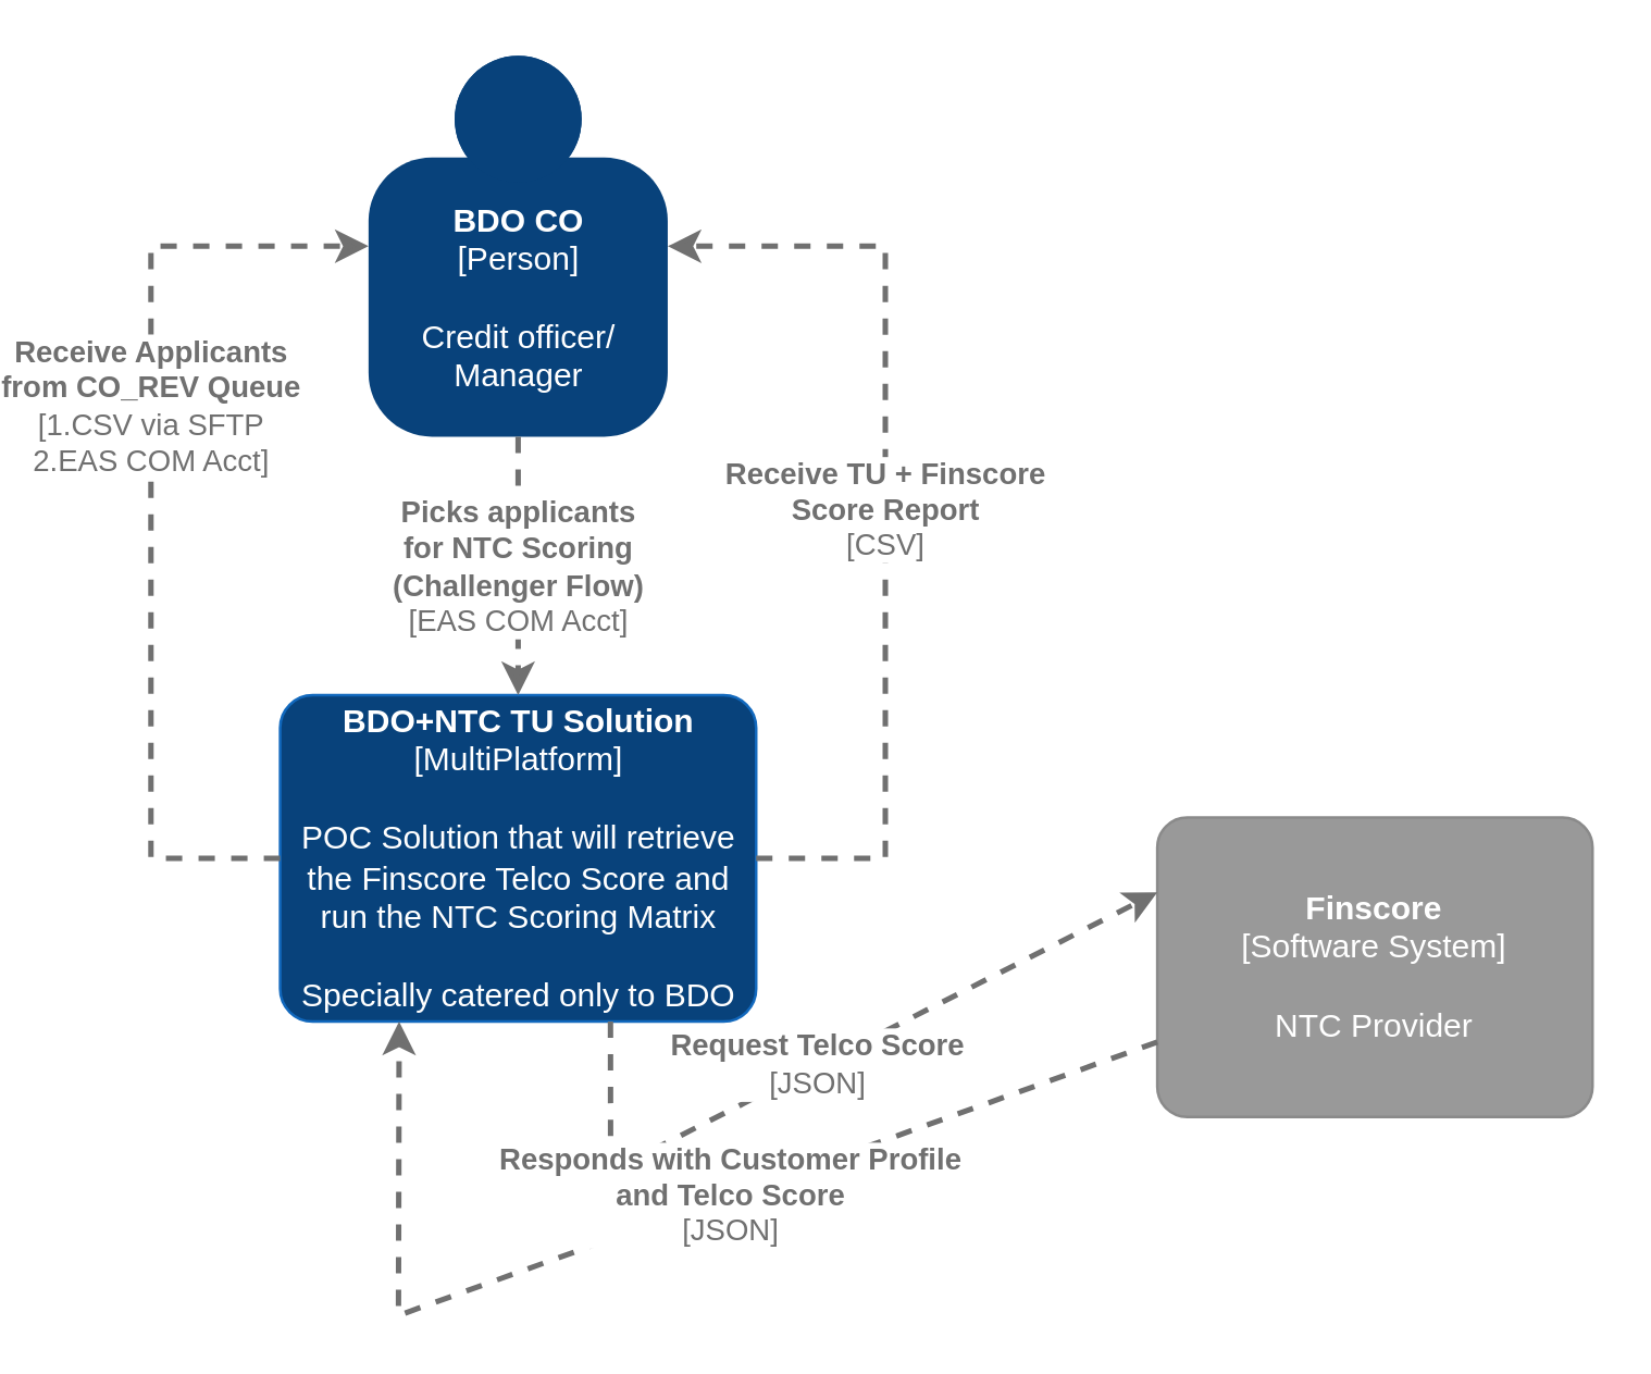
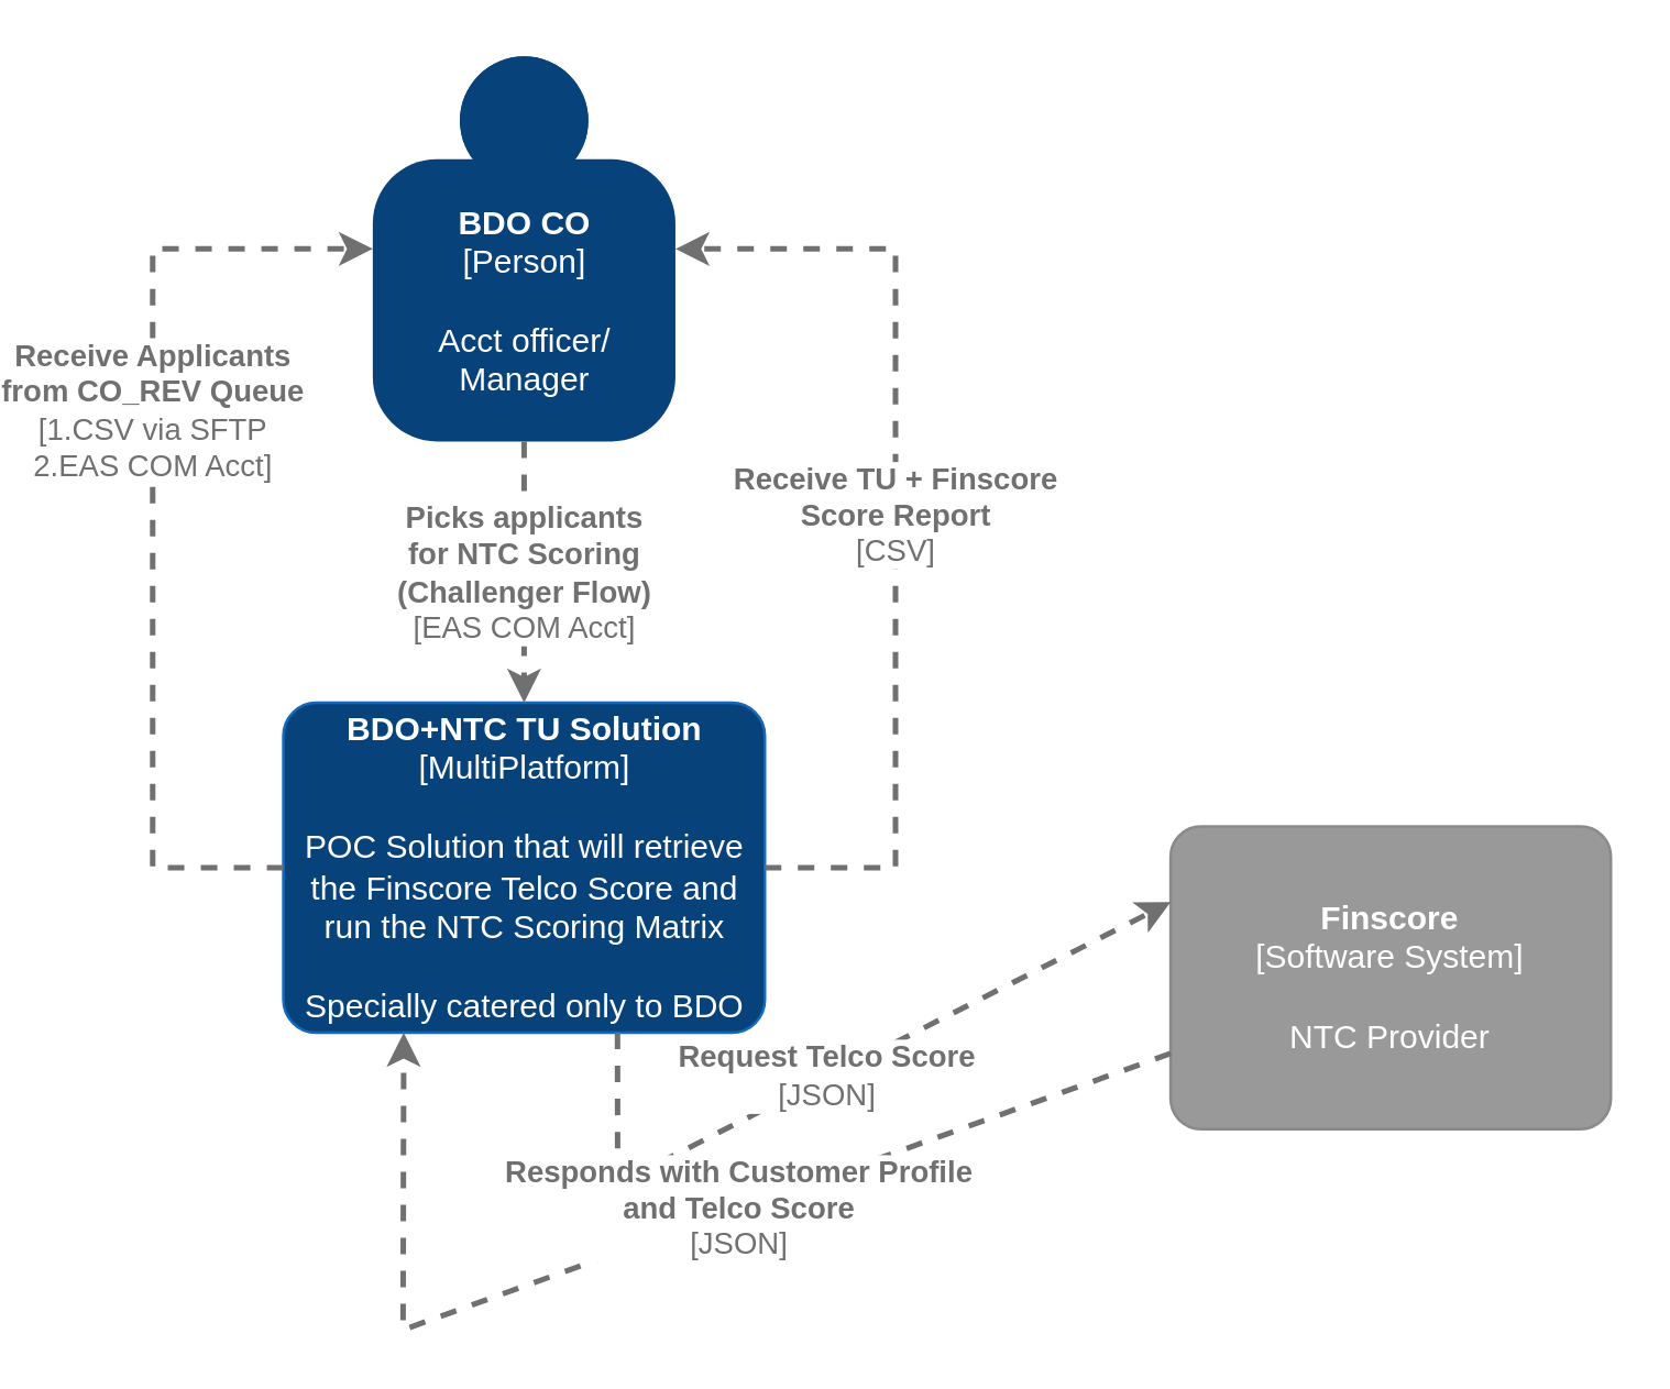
- <mxCell id="2" value="&lt;b&gt;BDO CO&lt;/b&gt;&lt;div&gt;[Person]&lt;/div&gt;&lt;br&gt;&lt;div&gt;Credit officer/&#10;Manager&lt;/div&gt;" style="html=1;dashed=0;whitespace=wrap;fillColor=#08427b;strokeColor=none;fontColor=#ffffff;shape=mxgraph.c4.person;align=center;metaEdit=1;points=[[0.5,0,0],[1,0.5,0],[1,0.75,0],[0.75,1,0],[0.5,1,0],[0.25,1,0],[0,0.75,0],[0,0.5,0]];metaData={&quot;c4Type&quot;:{&quot;editable&quot;:false}};direction=east;" parent="1" vertex="1"><mxGeometry x="100" y="20" width="110.0" height="140" as="geometry" /></mxCell>
+ <mxCell id="2" value="&lt;b&gt;BDO CO&lt;/b&gt;&lt;div&gt;[Person]&lt;/div&gt;&lt;br&gt;&lt;div&gt;Acct officer/&#10;Manager&lt;/div&gt;" style="html=1;dashed=0;whitespace=wrap;fillColor=#08427b;strokeColor=none;fontColor=#ffffff;shape=mxgraph.c4.person;align=center;metaEdit=1;points=[[0.5,0,0],[1,0.5,0],[1,0.75,0],[0.75,1,0],[0.5,1,0],[0.25,1,0],[0,0.75,0],[0,0.5,0]];metaData={&quot;c4Type&quot;:{&quot;editable&quot;:false}};direction=east;" parent="1" vertex="1"><mxGeometry x="100" y="20" width="110.0" height="140" as="geometry" /></mxCell>
